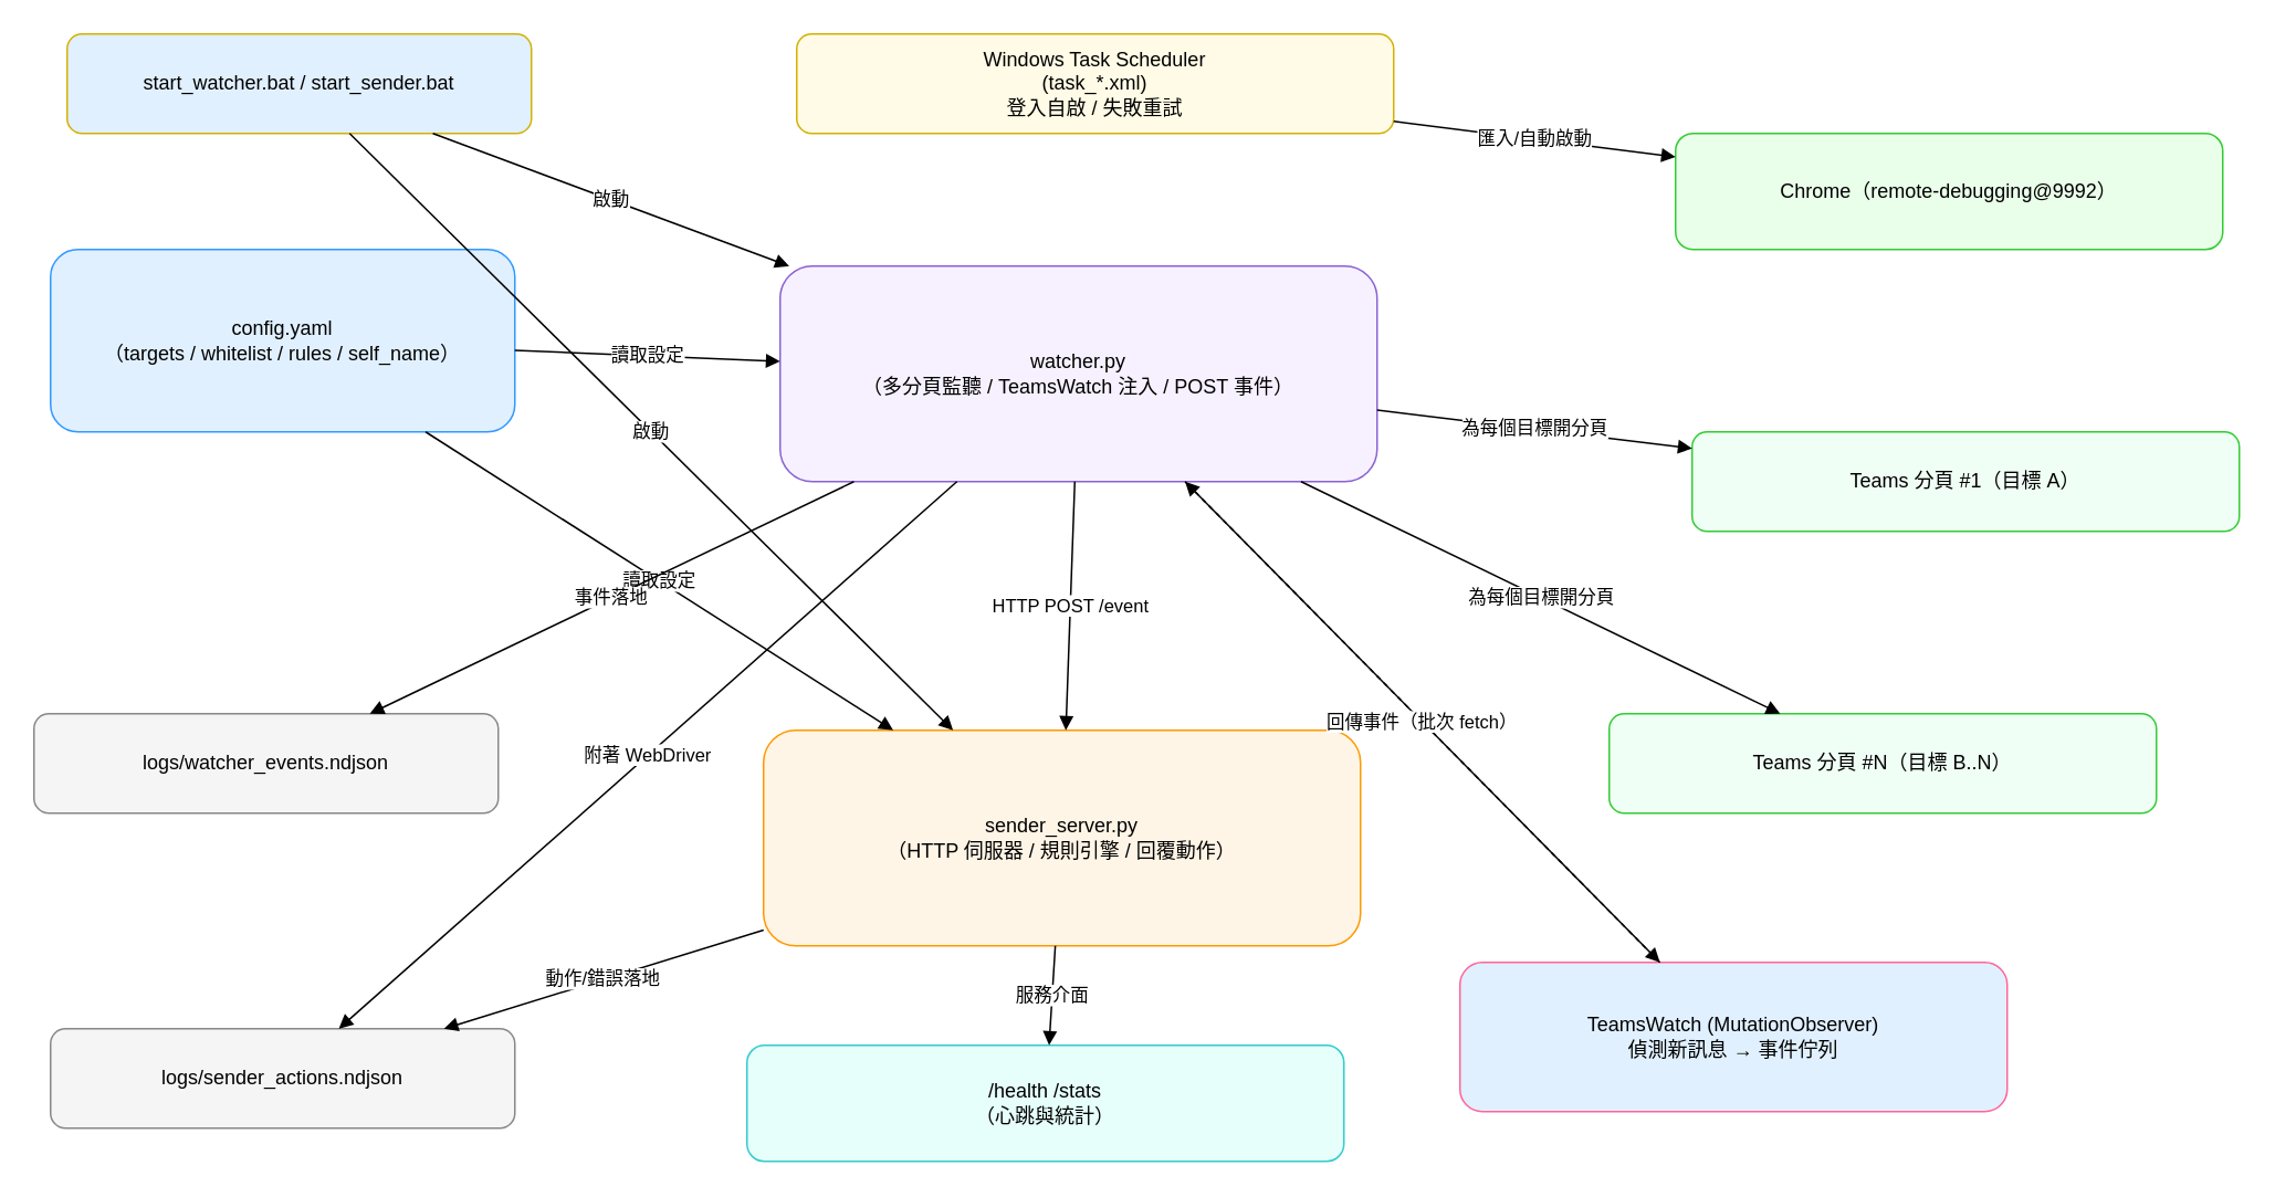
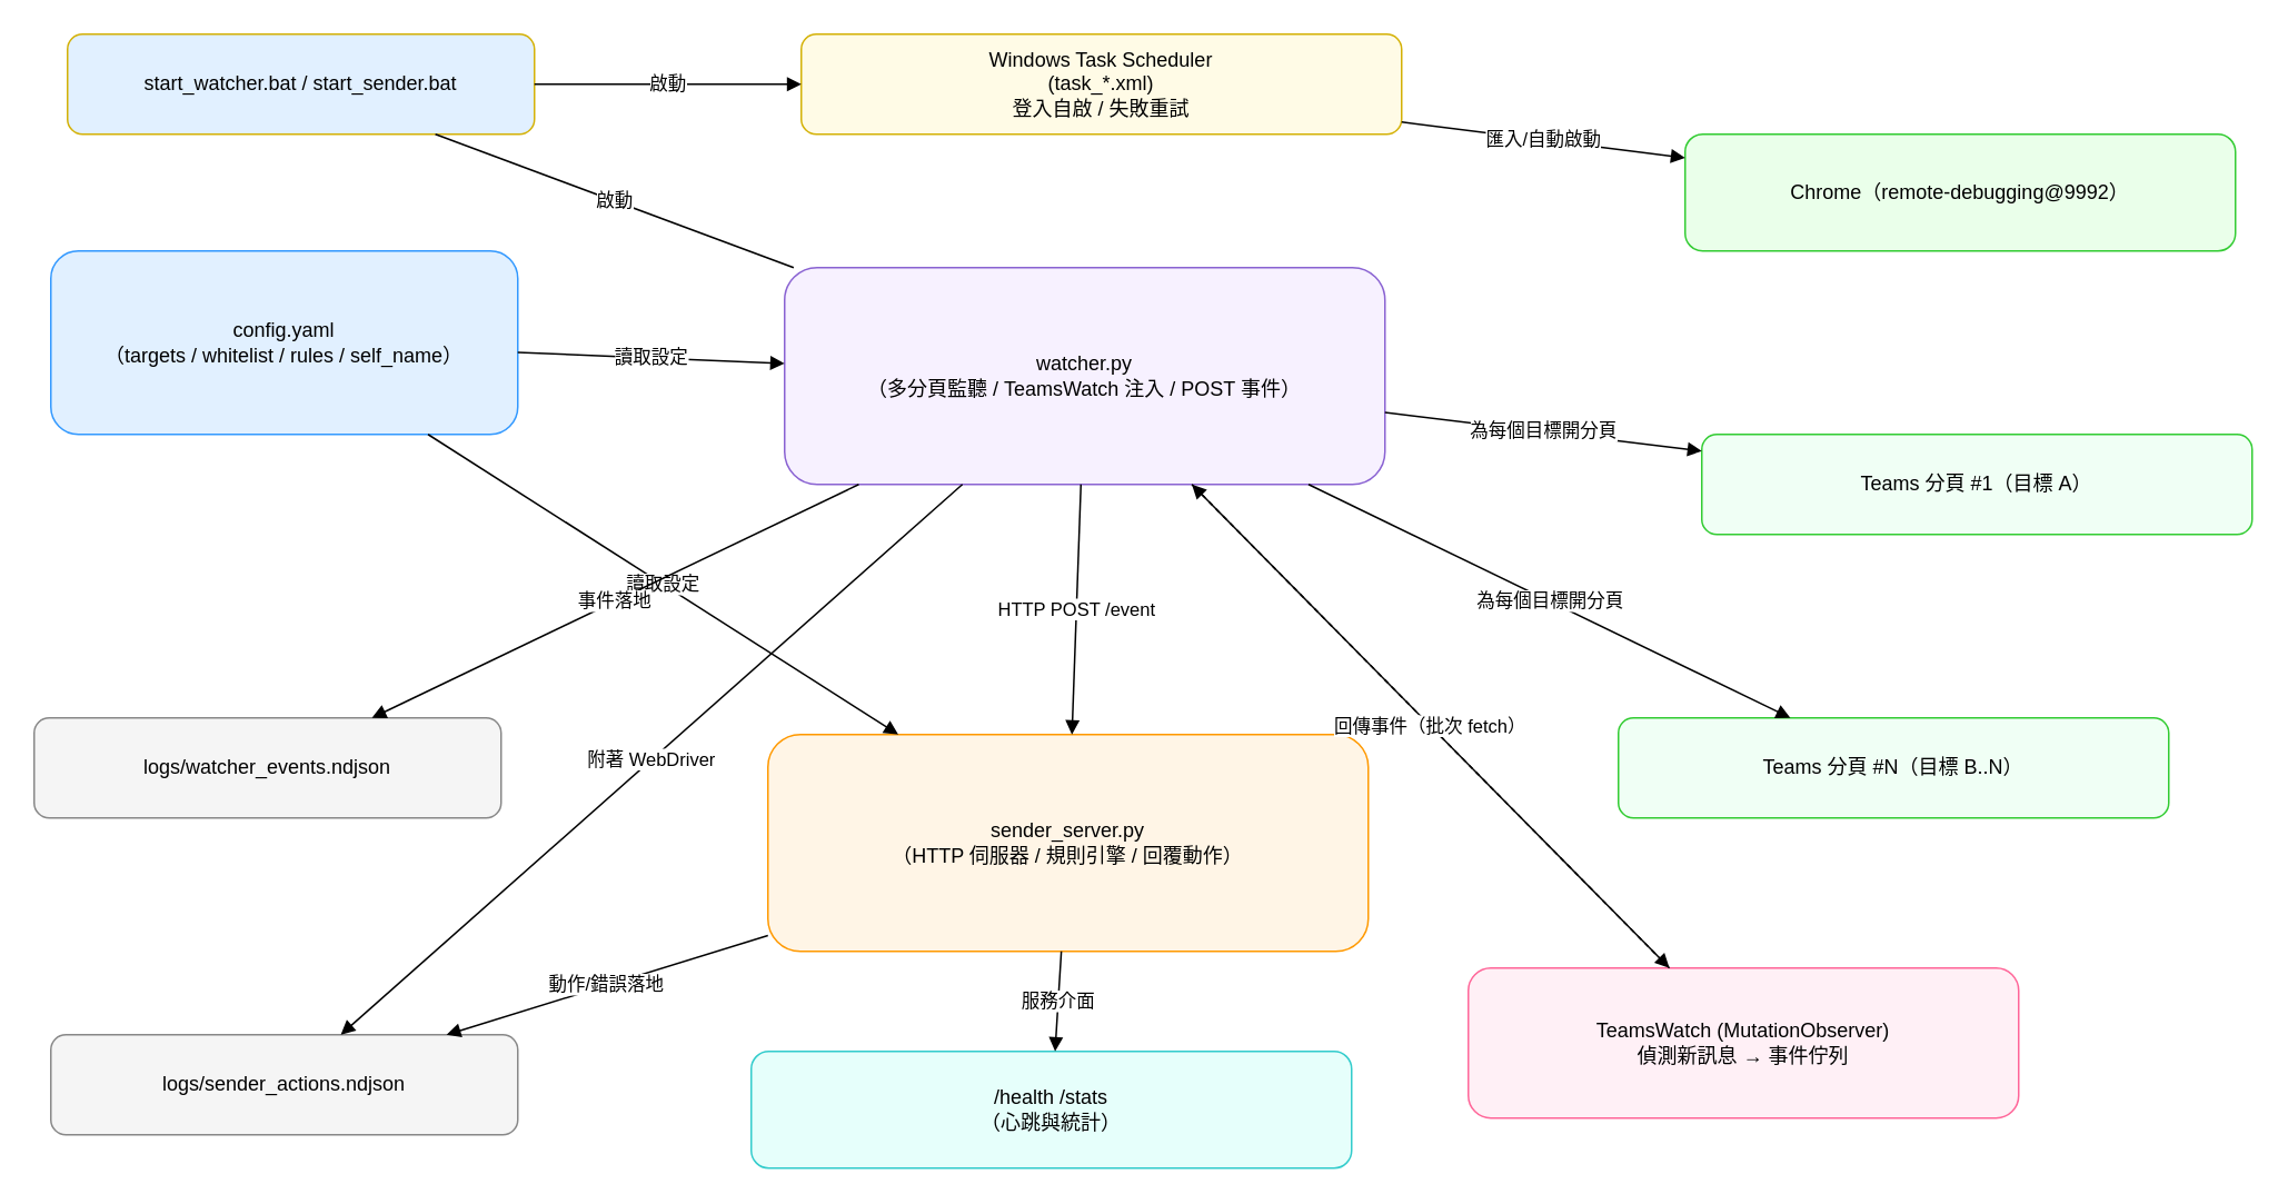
- <mxCell id="25" value="啟動" style="endArrow=block;html=1;rounded=0;" parent="1" source="12" target="3" edge="1"><mxGeometry relative="1" as="geometry" /></mxCell>
+ <mxCell id="25" value="啟動" style="endArrow=none;html=1;rounded=0;" parent="1" source="12" target="3" edge="1"><mxGeometry relative="1" as="geometry" /></mxCell>
- <mxCell id="26" value="啟動" style="endArrow=block;html=1;rounded=0;" parent="1" source="12" target="4" edge="1"><mxGeometry relative="1" as="geometry" /></mxCell>
+ <mxCell id="26" value="啟動" style="endArrow=block;html=1;rounded=0;" parent="1" source="12" target="13" edge="1"><mxGeometry relative="1" as="geometry" /></mxCell>
- <mxCell id="8" value="TeamsWatch (MutationObserver)&#10;偵測新訊息 → 事件佇列" style="rounded=1;whiteSpace=wrap;html=1;fillColor=#e1f0ff;strokeColor=#ff6699;" parent="1" vertex="1"><mxGeometry x="880" y="580" width="330" height="90" as="geometry" /></mxCell>
+ <mxCell id="8" value="TeamsWatch (MutationObserver)&#10;偵測新訊息 → 事件佇列" style="rounded=1;whiteSpace=wrap;html=1;fillColor=#fff0f6;strokeColor=#ff6699;" parent="1" vertex="1"><mxGeometry x="880" y="580" width="330" height="90" as="geometry" /></mxCell>
